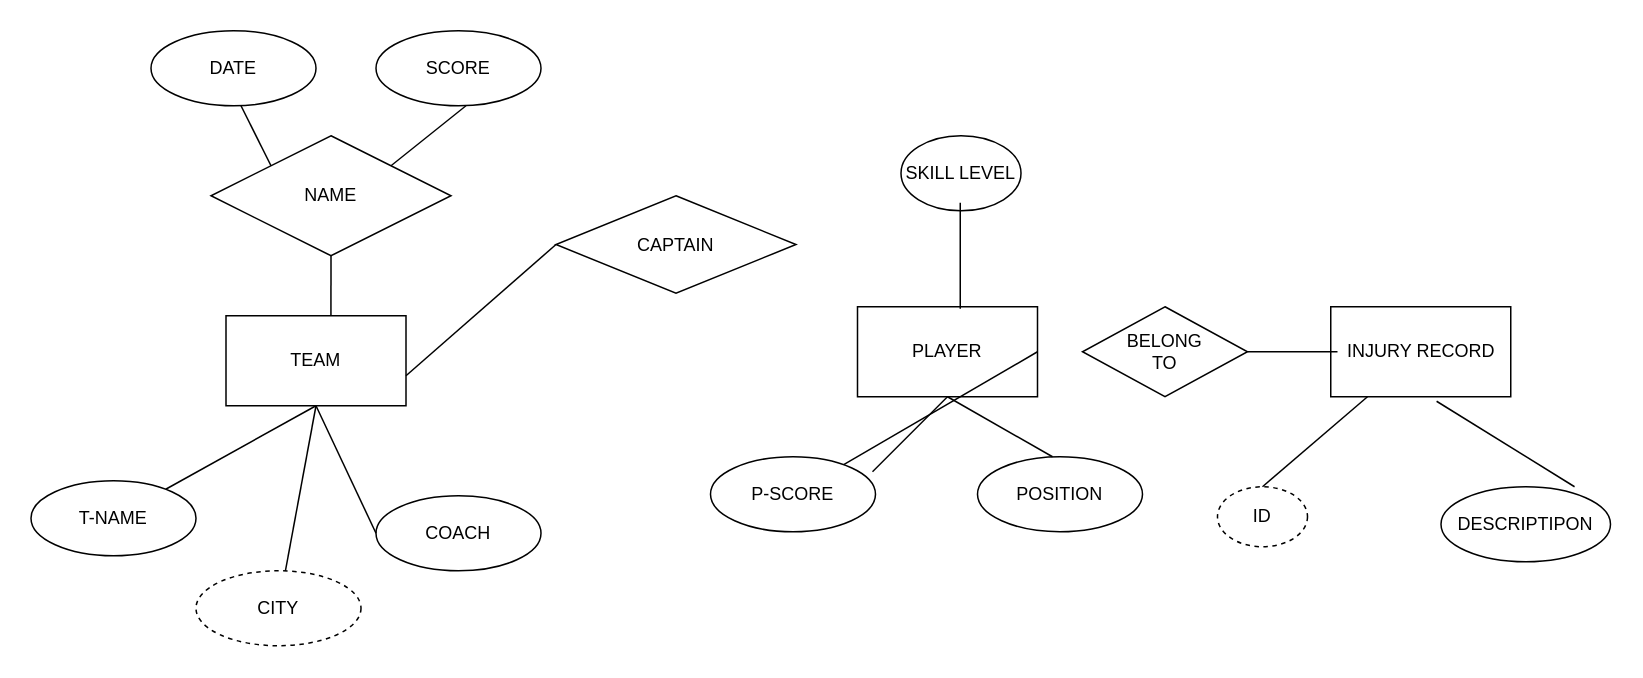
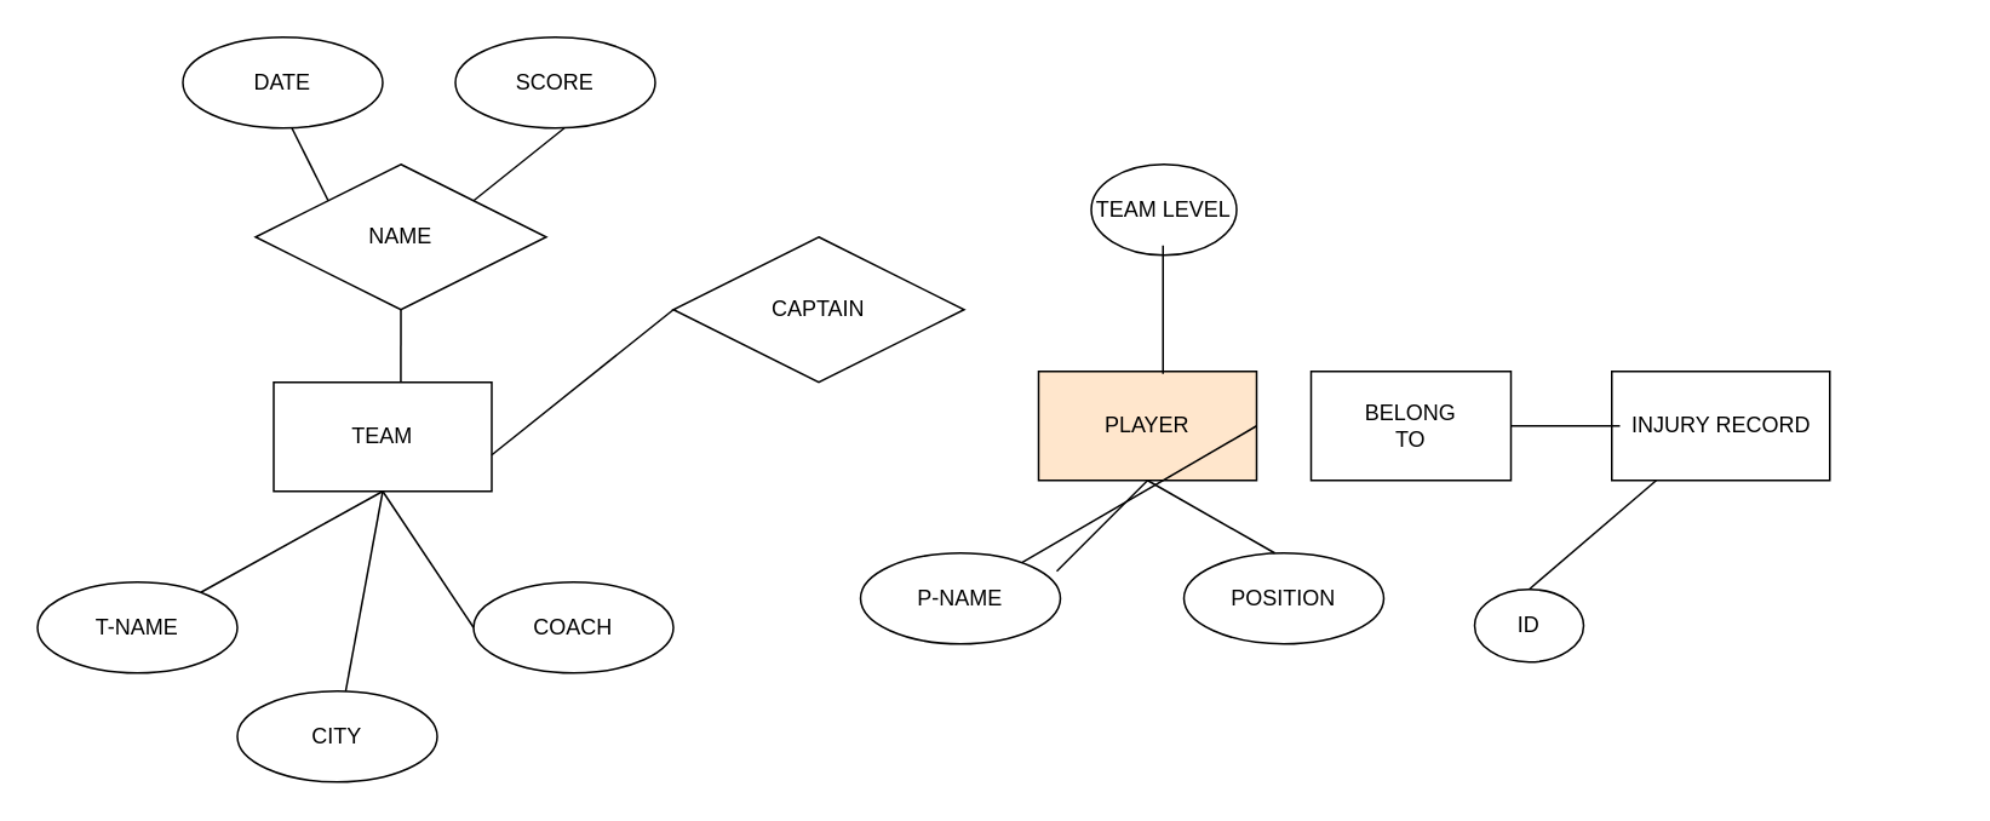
- <mxCell id="17" value="SKILL LEVEL" style="ellipse;whiteSpace=wrap;html=1;" vertex="1" parent="1"><mxGeometry x="600" y="90" width="80" height="50" as="geometry" /></mxCell>
+ <mxCell id="17" value="TEAM LEVEL" style="ellipse;whiteSpace=wrap;html=1;" vertex="1" parent="1"><mxGeometry x="600" y="90" width="80" height="50" as="geometry" /></mxCell>
- <mxCell id="5" value="CAPTAIN" style="rhombus;whiteSpace=wrap;html=1;" vertex="1" parent="1"><mxGeometry x="370" y="130" width="160" height="65" as="geometry" /></mxCell>
+ <mxCell id="5" value="CAPTAIN" style="rhombus;whiteSpace=wrap;html=1;" vertex="1" parent="1"><mxGeometry x="370" y="130" width="160" height="80" as="geometry" /></mxCell>
- <mxCell id="11" value="PLAYER" style="rounded=0;whiteSpace=wrap;html=1;" vertex="1" parent="1"><mxGeometry x="571" y="204" width="120" height="60" as="geometry" /></mxCell>
+ <mxCell id="11" value="PLAYER" style="rounded=0;whiteSpace=wrap;html=1;fillColor=#ffe6cc;" vertex="1" parent="1"><mxGeometry x="571" y="204" width="120" height="60" as="geometry" /></mxCell>
- <mxCell id="6" value="BELONG&lt;br&gt;TO" style="rhombus;whiteSpace=wrap;html=1;" vertex="1" parent="1"><mxGeometry x="721" y="204" width="110" height="60" as="geometry" /></mxCell>
+ <mxCell id="6" value="BELONG&lt;br&gt;TO" style="whiteSpace=wrap;html=1;rounded=0;" vertex="1" parent="1"><mxGeometry x="721" y="204" width="110" height="60" as="geometry" /></mxCell>
- <mxCell id="31" value="" style="endArrow=none;html=1;rounded=0;exitX=0.788;exitY=0;exitDx=0;exitDy=0;exitPerimeter=0;entryX=0.588;entryY=1.05;entryDx=0;entryDy=0;entryPerimeter=0;" edge="1" parent="1" source="16" target="14"><mxGeometry width="50" height="50" relative="1" as="geometry"><mxPoint x="943" y="324" as="sourcePoint" /><mxPoint x="993" y="274" as="targetPoint" /></mxGeometry></mxCell>
- <mxCell id="12" value="P-SCORE" style="ellipse;whiteSpace=wrap;html=1;" vertex="1" parent="1"><mxGeometry x="473" y="304" width="110" height="50" as="geometry" /></mxCell>
+ <mxCell id="12" value="P-NAME" style="ellipse;whiteSpace=wrap;html=1;" vertex="1" parent="1"><mxGeometry x="473" y="304" width="110" height="50" as="geometry" /></mxCell>
- <mxCell id="15" value="ID" style="ellipse;whiteSpace=wrap;html=1;dashed=1;" vertex="1" parent="1"><mxGeometry x="811" y="324" width="60" height="40" as="geometry" /></mxCell>
+ <mxCell id="15" value="ID" style="ellipse;whiteSpace=wrap;html=1;" vertex="1" parent="1"><mxGeometry x="811" y="324" width="60" height="40" as="geometry" /></mxCell>
- <mxCell id="16" value="DESCRIPTIPON" style="ellipse;whiteSpace=wrap;html=1;" vertex="1" parent="1"><mxGeometry x="960" y="324" width="113" height="50" as="geometry" /></mxCell>
- <mxCell id="10" value="COACH" style="ellipse;whiteSpace=wrap;html=1;" vertex="1" parent="1"><mxGeometry x="250" y="330" width="110" height="50" as="geometry" /></mxCell>
+ <mxCell id="10" value="COACH" style="ellipse;whiteSpace=wrap;html=1;" vertex="1" parent="1"><mxGeometry x="260" y="320" width="110" height="50" as="geometry" /></mxCell>
- <mxCell id="9" value="CITY" style="ellipse;whiteSpace=wrap;html=1;dashed=1;" vertex="1" parent="1"><mxGeometry x="130" y="380" width="110" height="50" as="geometry" /></mxCell>
+ <mxCell id="9" value="CITY" style="ellipse;whiteSpace=wrap;html=1;" vertex="1" parent="1"><mxGeometry x="130" y="380" width="110" height="50" as="geometry" /></mxCell>
